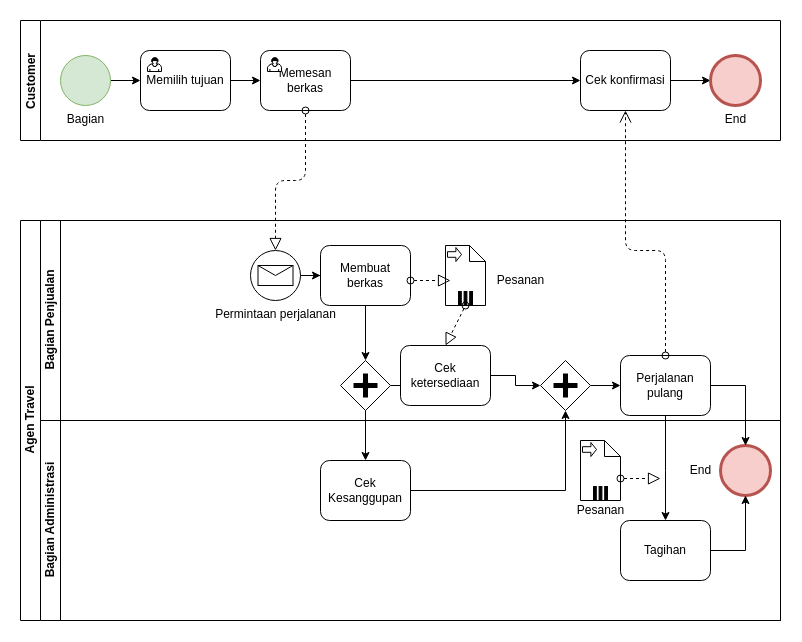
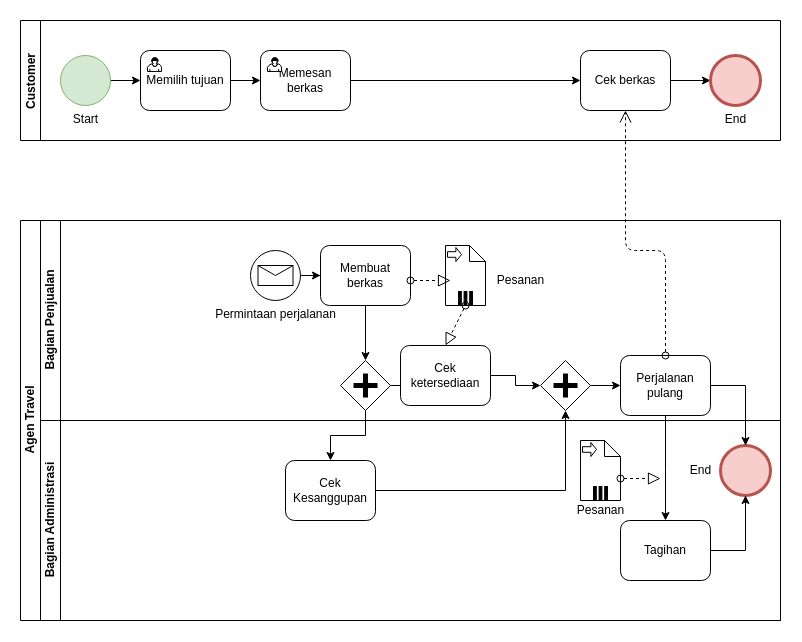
- <mxCell id="12" value="Cek konfirmasi" style="shape=ext;rounded=1;html=1;whiteSpace=wrap;" parent="2" vertex="1"><mxGeometry x="560" y="30" width="90" height="60" as="geometry" /></mxCell>
+ <mxCell id="12" value="Cek berkas" style="shape=ext;rounded=1;html=1;whiteSpace=wrap;" parent="2" vertex="1"><mxGeometry x="560" y="30" width="90" height="60" as="geometry" /></mxCell>
- <mxCell id="4" value="&lt;div&gt;Bagian&lt;/div&gt;" style="shape=mxgraph.bpmn.shape;html=1;verticalLabelPosition=bottom;labelBackgroundColor=#ffffff;verticalAlign=top;align=center;perimeter=ellipsePerimeter;outlineConnect=0;outline=standard;symbol=general;fillColor=#d5e8d4;strokeColor=#82b366;" parent="2" vertex="1"><mxGeometry x="40" y="35" width="50" height="50" as="geometry" /></mxCell>
+ <mxCell id="4" value="&lt;div&gt;Start&lt;/div&gt;" style="shape=mxgraph.bpmn.shape;html=1;verticalLabelPosition=bottom;labelBackgroundColor=#ffffff;verticalAlign=top;align=center;perimeter=ellipsePerimeter;outlineConnect=0;outline=standard;symbol=general;fillColor=#d5e8d4;strokeColor=#82b366;" parent="2" vertex="1"><mxGeometry x="40" y="35" width="50" height="50" as="geometry" /></mxCell>
- <mxCell id="46" value="" style="startArrow=oval;startFill=0;startSize=7;endArrow=block;endFill=0;endSize=10;dashed=1;html=1;exitX=0.5;exitY=1;exitDx=0;exitDy=0;entryX=0.5;entryY=0;entryDx=0;entryDy=0;" parent="1" source="9" target="20" edge="1"><mxGeometry width="100" relative="1" as="geometry"><mxPoint x="360" y="230" as="sourcePoint" /><mxPoint x="460" y="230" as="targetPoint" /><Array as="points"><mxPoint x="305" y="180" /><mxPoint x="275" y="180" /></Array></mxGeometry></mxCell>
- <mxCell id="39" value="Cek Kesanggupan" style="shape=ext;rounded=1;html=1;whiteSpace=wrap;" parent="33" vertex="1"><mxGeometry x="280" y="40" width="90" height="60" as="geometry" /></mxCell>
+ <mxCell id="39" value="Cek Kesanggupan" style="shape=ext;rounded=1;html=1;whiteSpace=wrap;" parent="33" vertex="1"><mxGeometry x="245" y="40" width="90" height="60" as="geometry" /></mxCell>
